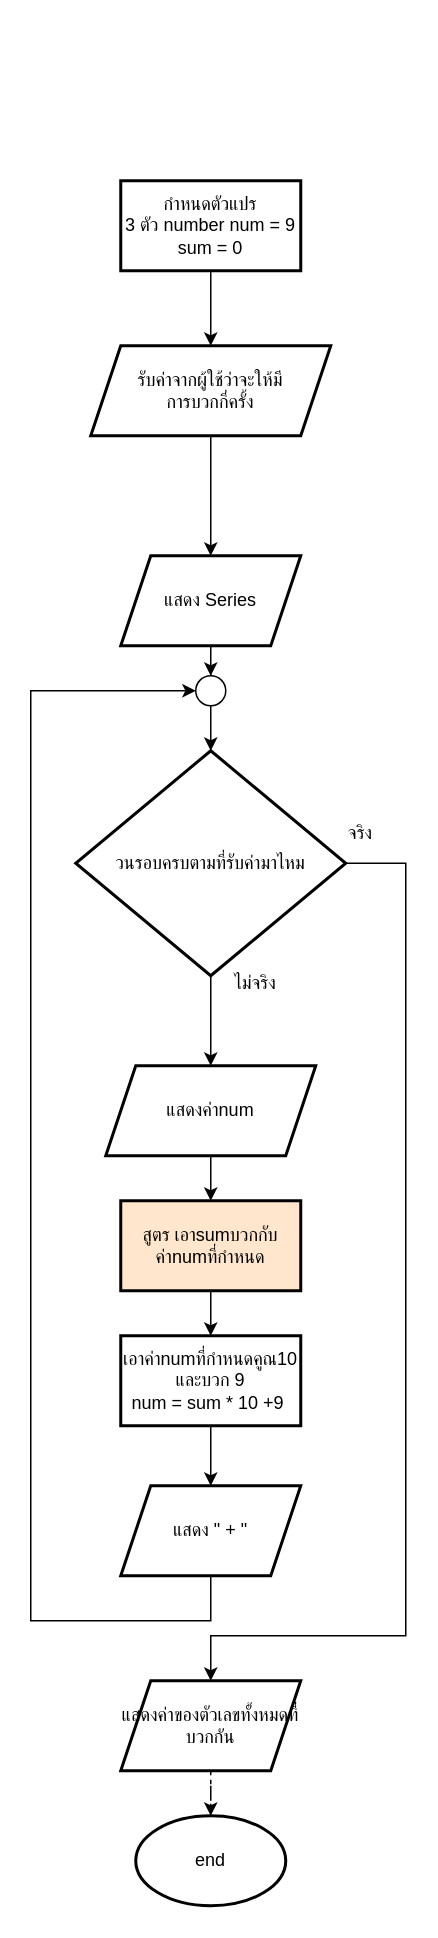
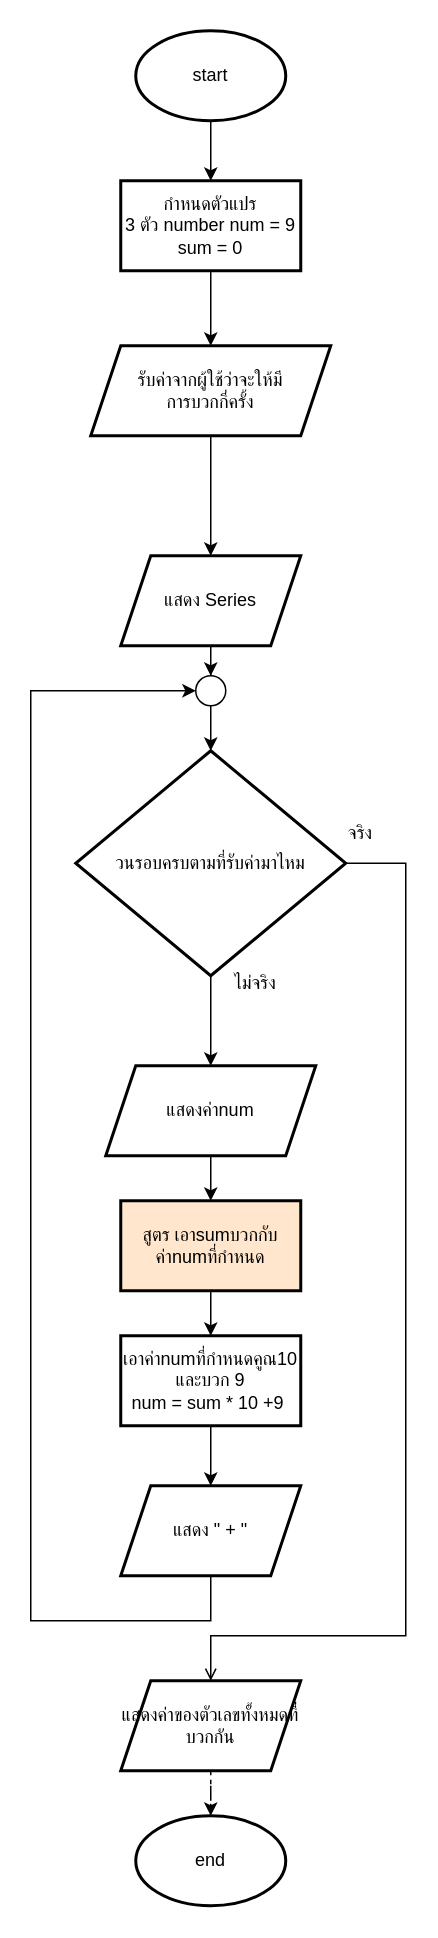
+ <mxCell id="3" value="start" style="strokeWidth=2;html=1;shape=mxgraph.flowchart.start_1;whiteSpace=wrap;" vertex="1" parent="1"><mxGeometry x="90" y="20" width="100" height="60" as="geometry" /></mxCell>
+ <mxCell id="2" value="" style="edgeStyle=orthogonalEdgeStyle;rounded=0;orthogonalLoop=1;jettySize=auto;html=1;" edge="1" parent="1" source="3" target="5"><mxGeometry relative="1" as="geometry" /></mxCell>
- <mxCell id="11" style="edgeStyle=orthogonalEdgeStyle;rounded=0;orthogonalLoop=1;jettySize=auto;html=1;entryX=0.5;entryY=0;entryDx=0;entryDy=0;" edge="1" parent="1" source="12" target="26"><mxGeometry relative="1" as="geometry"><mxPoint x="140" y="1200" as="targetPoint" /><Array as="points"><mxPoint x="270" y="575" /><mxPoint x="270" y="1090" /><mxPoint x="140" y="1090" /></Array></mxGeometry></mxCell>
+ <mxCell id="11" style="edgeStyle=orthogonalEdgeStyle;rounded=0;orthogonalLoop=1;jettySize=auto;html=1;entryX=0.5;entryY=0;entryDx=0;entryDy=0;endArrow=open;" edge="1" parent="1" source="12" target="26"><mxGeometry relative="1" as="geometry"><mxPoint x="140" y="1200" as="targetPoint" /><Array as="points"><mxPoint x="270" y="575" /><mxPoint x="270" y="1090" /><mxPoint x="140" y="1090" /></Array></mxGeometry></mxCell>
